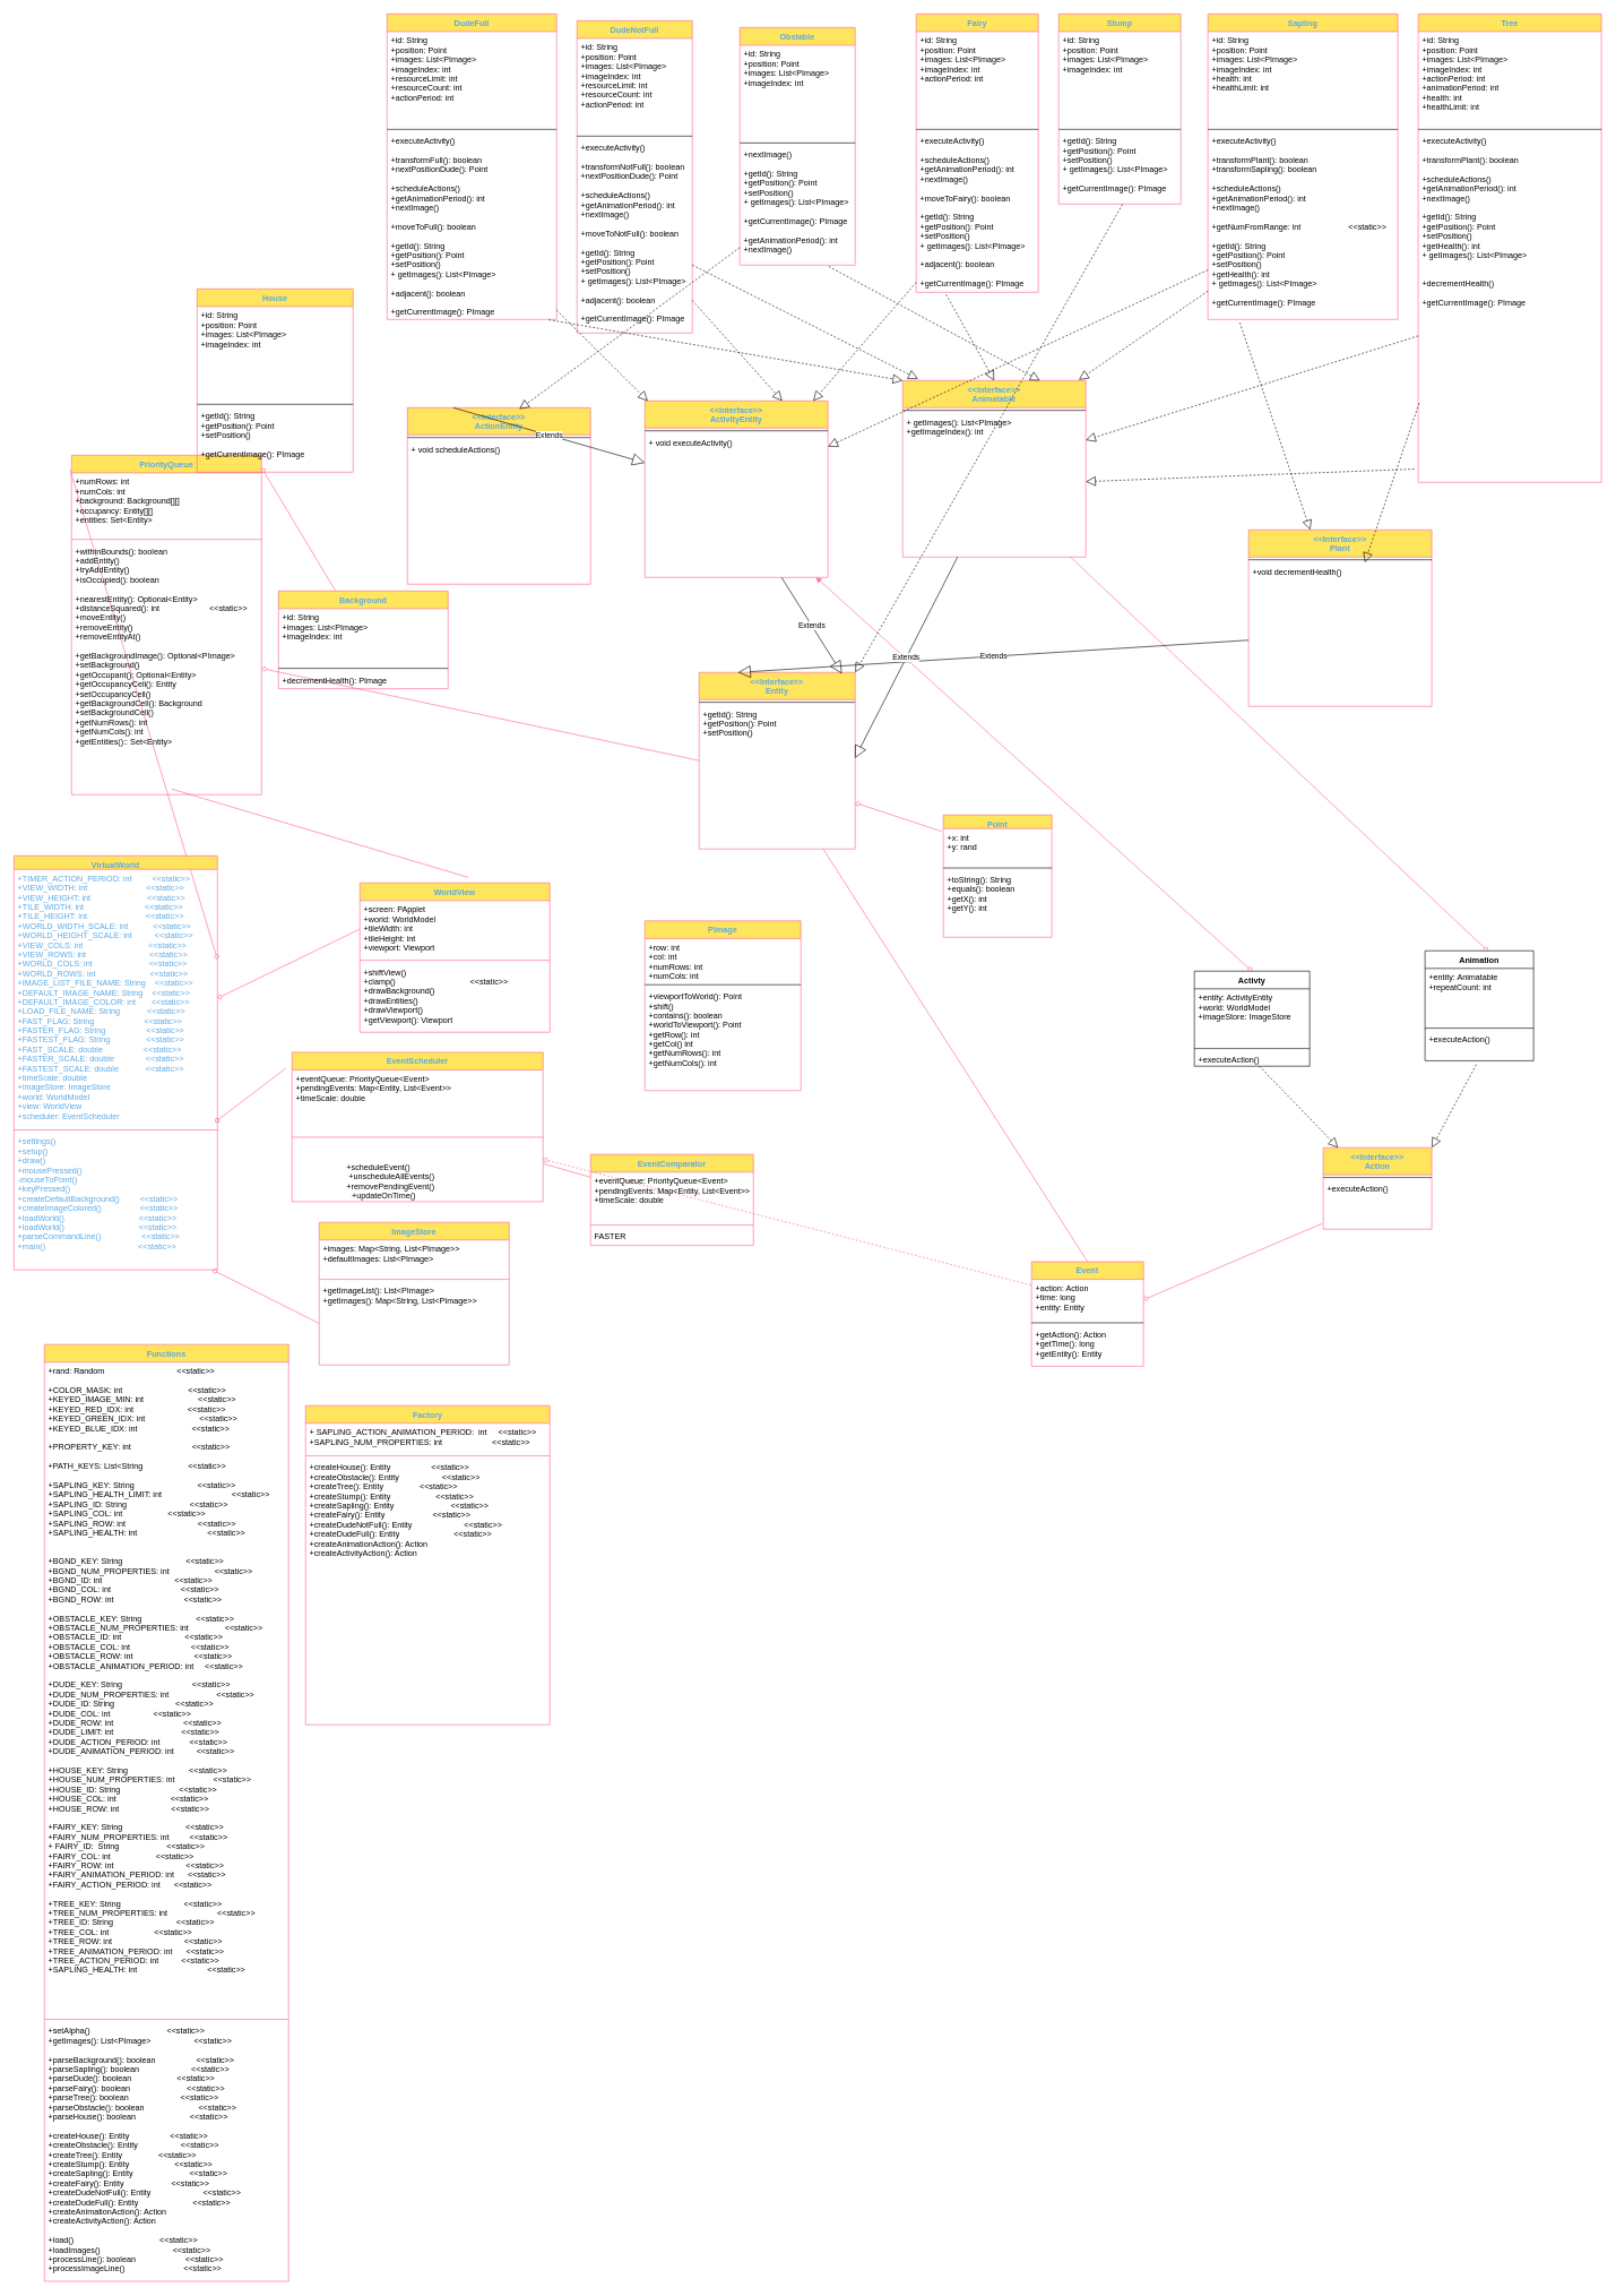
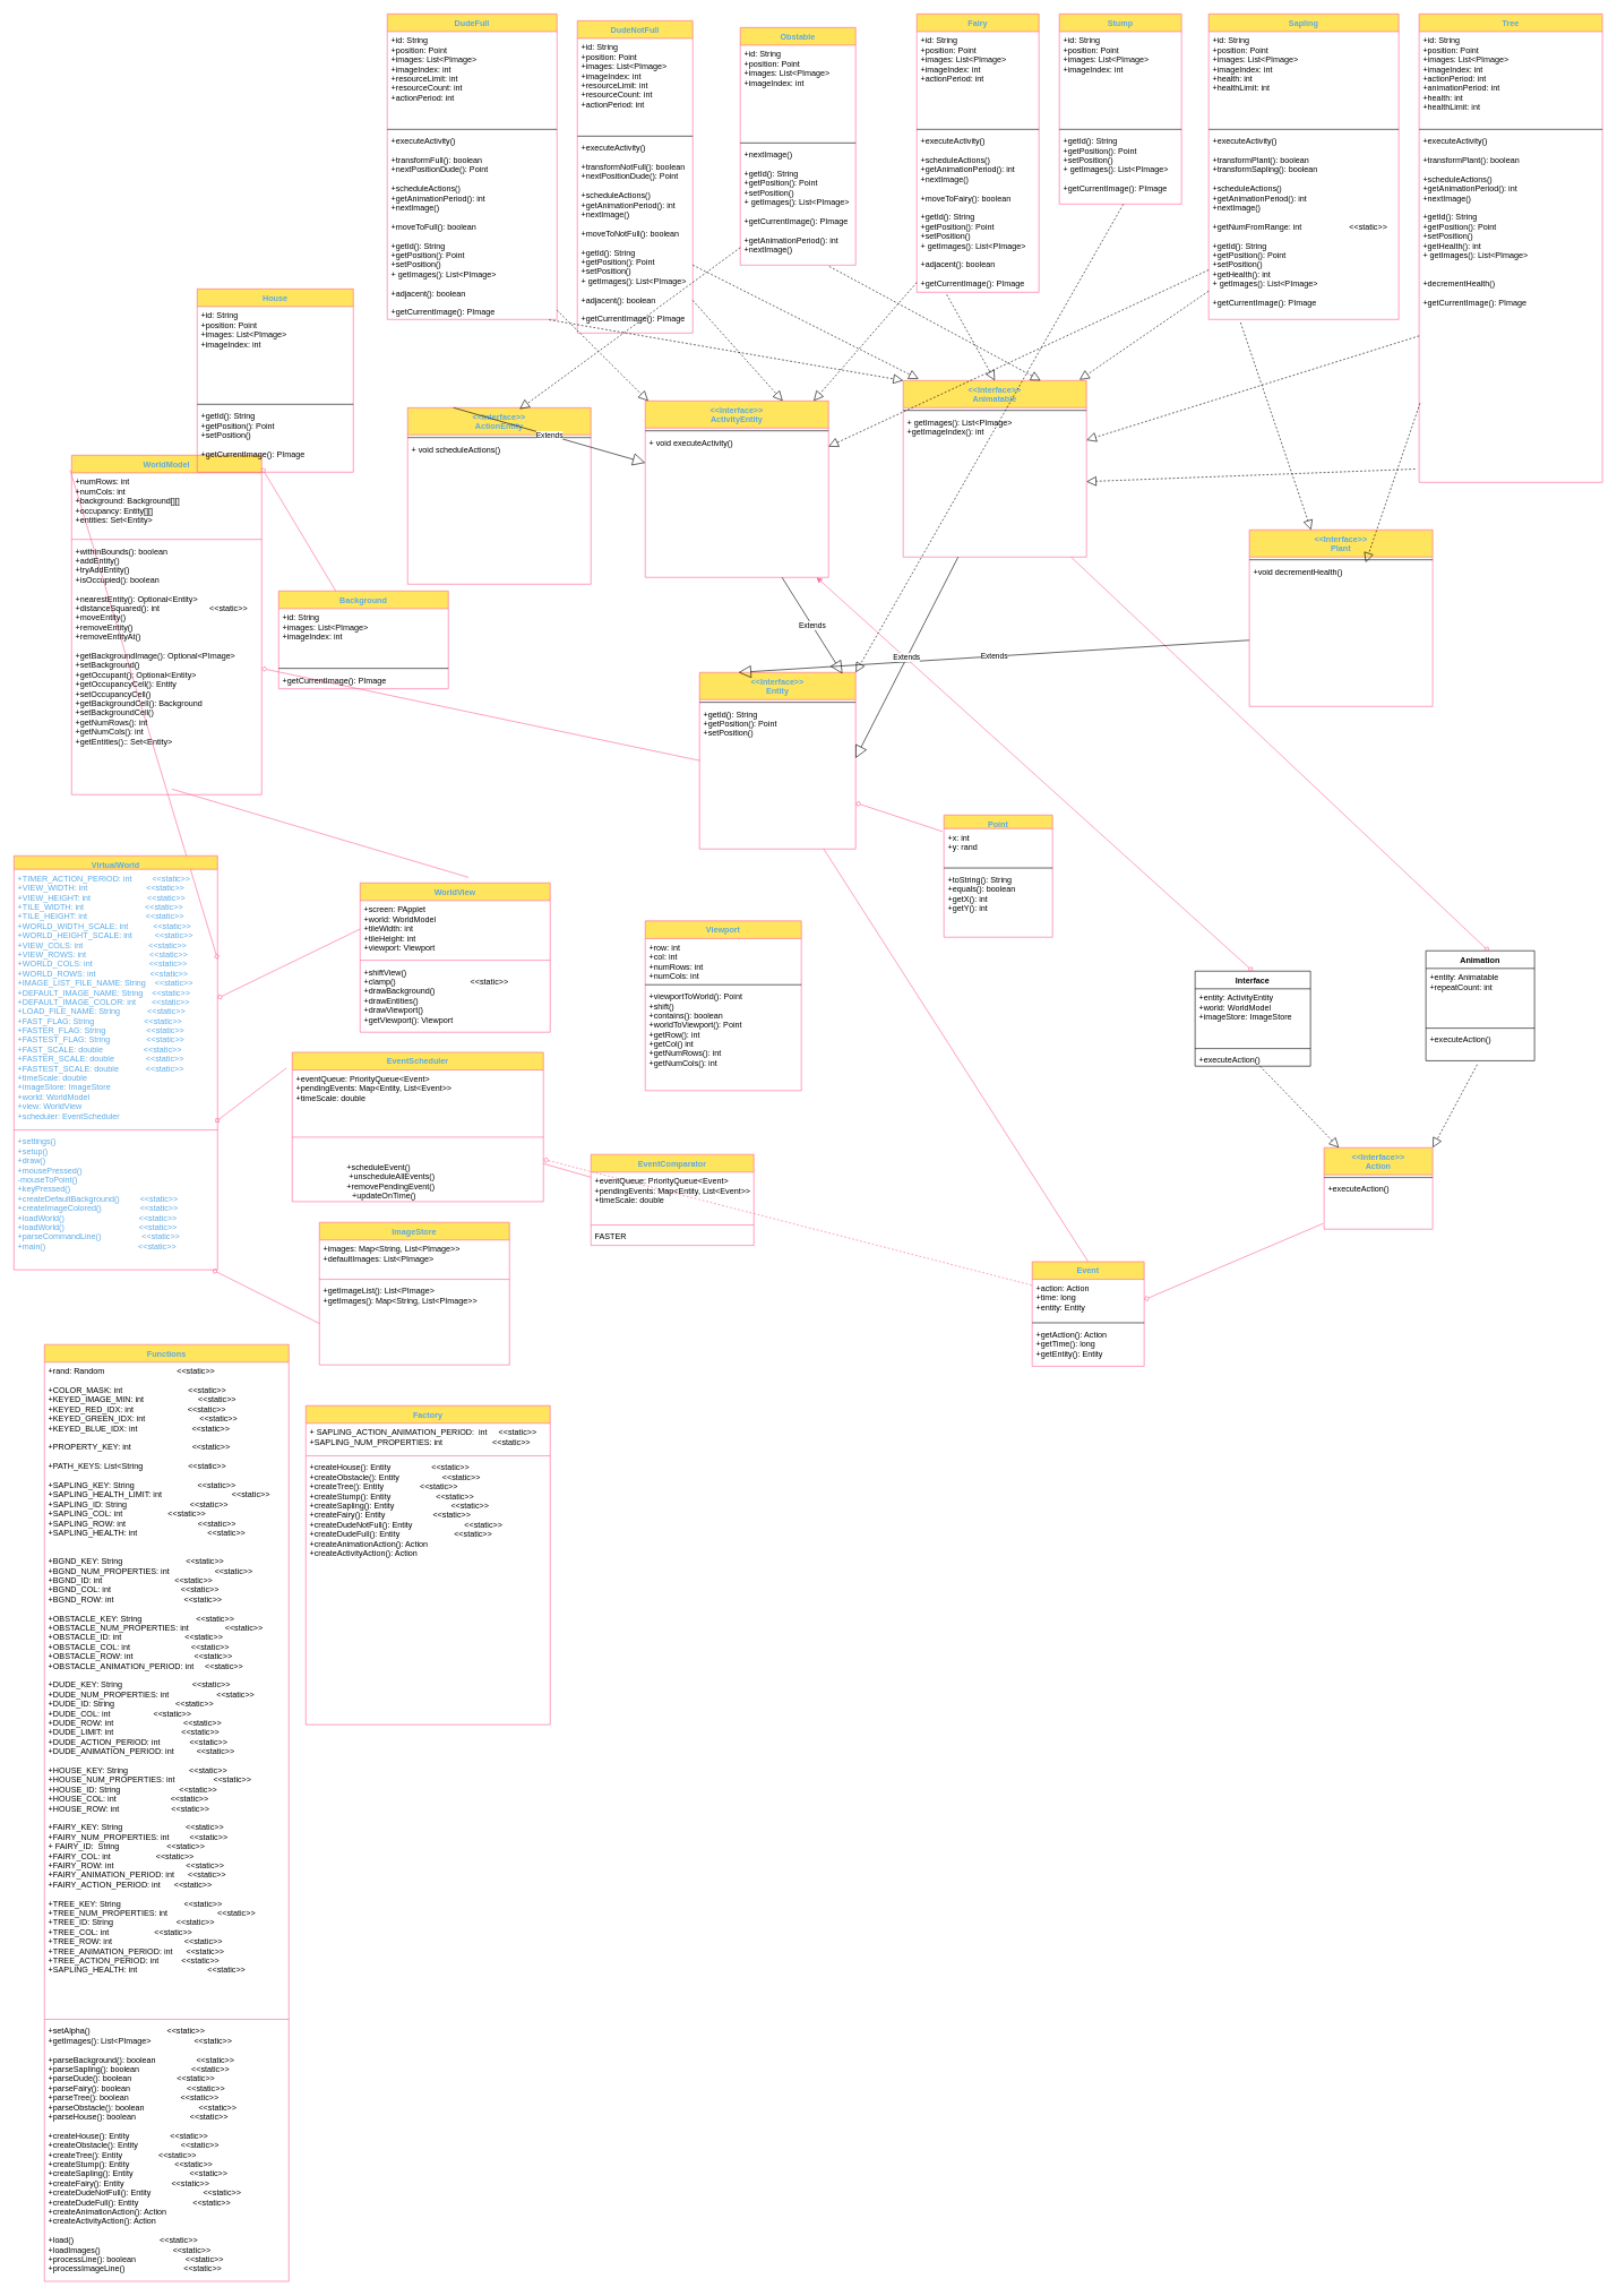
- <mxCell id="18" value="PriorityQueue" style="swimlane;fontStyle=1;align=center;verticalAlign=top;childLayout=stackLayout;horizontal=1;startSize=26;horizontalStack=0;resizeParent=1;resizeParentMax=0;resizeLast=0;collapsible=1;marginBottom=0;hachureGap=4;pointerEvents=0;sketch=0;fontColor=#5AA9E6;strokeColor=#FF6392;fillColor=#FFE45E;" parent="1" vertex="1"><mxGeometry x="105" y="670" width="280" height="500" as="geometry" /></mxCell>
+ <mxCell id="18" value="WorldModel" style="swimlane;fontStyle=1;align=center;verticalAlign=top;childLayout=stackLayout;horizontal=1;startSize=26;horizontalStack=0;resizeParent=1;resizeParentMax=0;resizeLast=0;collapsible=1;marginBottom=0;hachureGap=4;pointerEvents=0;sketch=0;fontColor=#5AA9E6;strokeColor=#FF6392;fillColor=#FFE45E;" parent="1" vertex="1"><mxGeometry x="105" y="670" width="280" height="500" as="geometry" /></mxCell>
- <mxCell id="45" value="+decrementHealth(): PImage            " style="text;strokeColor=none;fillColor=none;align=left;verticalAlign=top;spacingLeft=4;spacingRight=4;overflow=hidden;rotatable=0;points=[[0,0.5],[1,0.5]];portConstraint=eastwest;" parent="42" vertex="1"><mxGeometry y="118" width="250" height="26" as="geometry" /></mxCell>
+ <mxCell id="45" value="+getCurrentImage(): PImage            " style="text;strokeColor=none;fillColor=none;align=left;verticalAlign=top;spacingLeft=4;spacingRight=4;overflow=hidden;rotatable=0;points=[[0,0.5],[1,0.5]];portConstraint=eastwest;" parent="42" vertex="1"><mxGeometry y="118" width="250" height="26" as="geometry" /></mxCell>
- <mxCell id="49" value="PImage" style="swimlane;fontStyle=1;align=center;verticalAlign=top;childLayout=stackLayout;horizontal=1;startSize=26;horizontalStack=0;resizeParent=1;resizeParentMax=0;resizeLast=0;collapsible=1;marginBottom=0;hachureGap=4;pointerEvents=0;sketch=0;fontColor=#5AA9E6;strokeColor=#FF6392;fillColor=#FFE45E;" parent="1" vertex="1"><mxGeometry x="950" y="1356" width="230" height="250" as="geometry" /></mxCell>
+ <mxCell id="49" value="Viewport" style="swimlane;fontStyle=1;align=center;verticalAlign=top;childLayout=stackLayout;horizontal=1;startSize=26;horizontalStack=0;resizeParent=1;resizeParentMax=0;resizeLast=0;collapsible=1;marginBottom=0;hachureGap=4;pointerEvents=0;sketch=0;fontColor=#5AA9E6;strokeColor=#FF6392;fillColor=#FFE45E;" parent="1" vertex="1"><mxGeometry x="950" y="1356" width="230" height="250" as="geometry" /></mxCell>
- <mxCell id="64" value="Activty" style="swimlane;fontStyle=1;align=center;verticalAlign=top;childLayout=stackLayout;horizontal=1;startSize=26;horizontalStack=0;resizeParent=1;resizeParentMax=0;resizeLast=0;collapsible=1;marginBottom=0;" parent="1" vertex="1"><mxGeometry x="1760" y="1430" width="170" height="140" as="geometry" /></mxCell>
+ <mxCell id="64" value="Interface" style="swimlane;fontStyle=1;align=center;verticalAlign=top;childLayout=stackLayout;horizontal=1;startSize=26;horizontalStack=0;resizeParent=1;resizeParentMax=0;resizeLast=0;collapsible=1;marginBottom=0;" parent="1" vertex="1"><mxGeometry x="1760" y="1430" width="170" height="140" as="geometry" /></mxCell>
